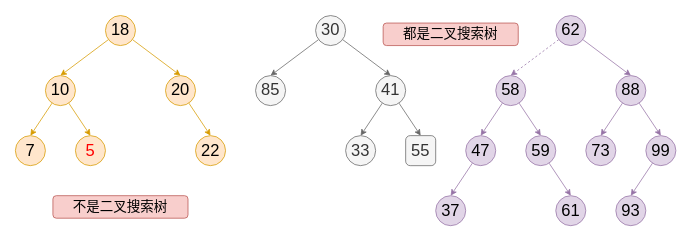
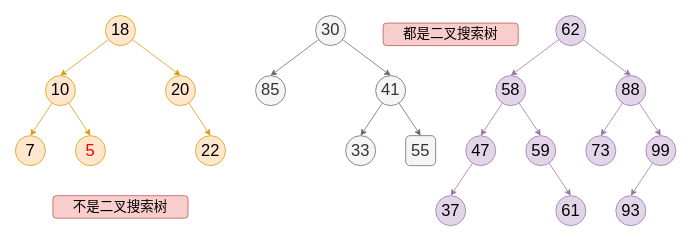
- <mxCell id="22" style="edgeStyle=none;html=1;entryX=0.5;entryY=0;entryDx=0;entryDy=0;fontSize=22;fillColor=#e1d5e7;strokeColor=#9673a6;dashed=1;" parent="1" source="24" target="29" edge="1"><mxGeometry relative="1" as="geometry" /></mxCell>
+ <mxCell id="22" style="edgeStyle=none;html=1;entryX=0.5;entryY=0;entryDx=0;entryDy=0;fontSize=22;fillColor=#e1d5e7;strokeColor=#9673a6;" parent="1" source="24" target="29" edge="1"><mxGeometry relative="1" as="geometry" /></mxCell>
